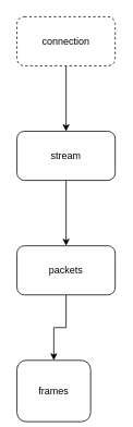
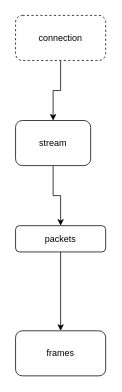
- <mxCell id="5" value="stream" style="whiteSpace=wrap;html=1;rounded=1;" parent="1" vertex="1"><mxGeometry x="20" y="160" width="120" height="60" as="geometry" /></mxCell>
+ <mxCell id="5" value="stream" style="whiteSpace=wrap;html=1;rounded=1;" parent="1" vertex="1"><mxGeometry x="20" y="160" width="100" height="60" as="geometry" /></mxCell>
- <mxCell id="7" value="packets" style="whiteSpace=wrap;html=1;rounded=1;" parent="1" vertex="1"><mxGeometry x="20" y="300" width="120" height="60" as="geometry" /></mxCell>
+ <mxCell id="7" value="packets" style="whiteSpace=wrap;html=1;rounded=1;" parent="1" vertex="1"><mxGeometry x="20" y="300" width="120" height="35" as="geometry" /></mxCell>
- <mxCell id="8" value="frames" style="whiteSpace=wrap;html=1;rounded=1;" parent="1" vertex="1"><mxGeometry x="20" y="440" width="90" height="75" as="geometry" /></mxCell>
+ <mxCell id="8" value="frames" style="whiteSpace=wrap;html=1;rounded=1;" parent="1" vertex="1"><mxGeometry x="20" y="440" width="120" height="60" as="geometry" /></mxCell>
